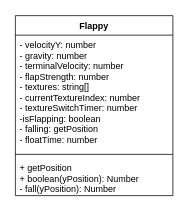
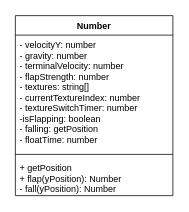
- <mxCell id="2" value="Flappy" style="swimlane;fontStyle=1;align=center;verticalAlign=top;childLayout=stackLayout;horizontal=1;startSize=26;horizontalStack=0;resizeParent=1;resizeParentMax=0;resizeLast=0;collapsible=1;marginBottom=0;" parent="1" vertex="1"><mxGeometry x="20" y="20" width="210" height="240" as="geometry" /></mxCell>
+ <mxCell id="2" value="Number" style="swimlane;fontStyle=1;align=center;verticalAlign=top;childLayout=stackLayout;horizontal=1;startSize=26;horizontalStack=0;resizeParent=1;resizeParentMax=0;resizeLast=0;collapsible=1;marginBottom=0;" parent="1" vertex="1"><mxGeometry x="20" y="20" width="210" height="240" as="geometry" /></mxCell>
- <mxCell id="5" value="+ getPosition&#10;+ boolean(yPosition): Number &#10;- fall(yPosition): Number&#10;" style="text;strokeColor=none;fillColor=none;align=left;verticalAlign=top;spacingLeft=4;spacingRight=4;overflow=hidden;rotatable=0;points=[[0,0.5],[1,0.5]];portConstraint=eastwest;" parent="2" vertex="1"><mxGeometry y="190" width="210" height="50" as="geometry" /></mxCell>
+ <mxCell id="5" value="+ getPosition&#10;+ flap(yPosition): Number &#10;- fall(yPosition): Number&#10;" style="text;strokeColor=none;fillColor=none;align=left;verticalAlign=top;spacingLeft=4;spacingRight=4;overflow=hidden;rotatable=0;points=[[0,0.5],[1,0.5]];portConstraint=eastwest;" parent="2" vertex="1"><mxGeometry y="190" width="210" height="50" as="geometry" /></mxCell>
